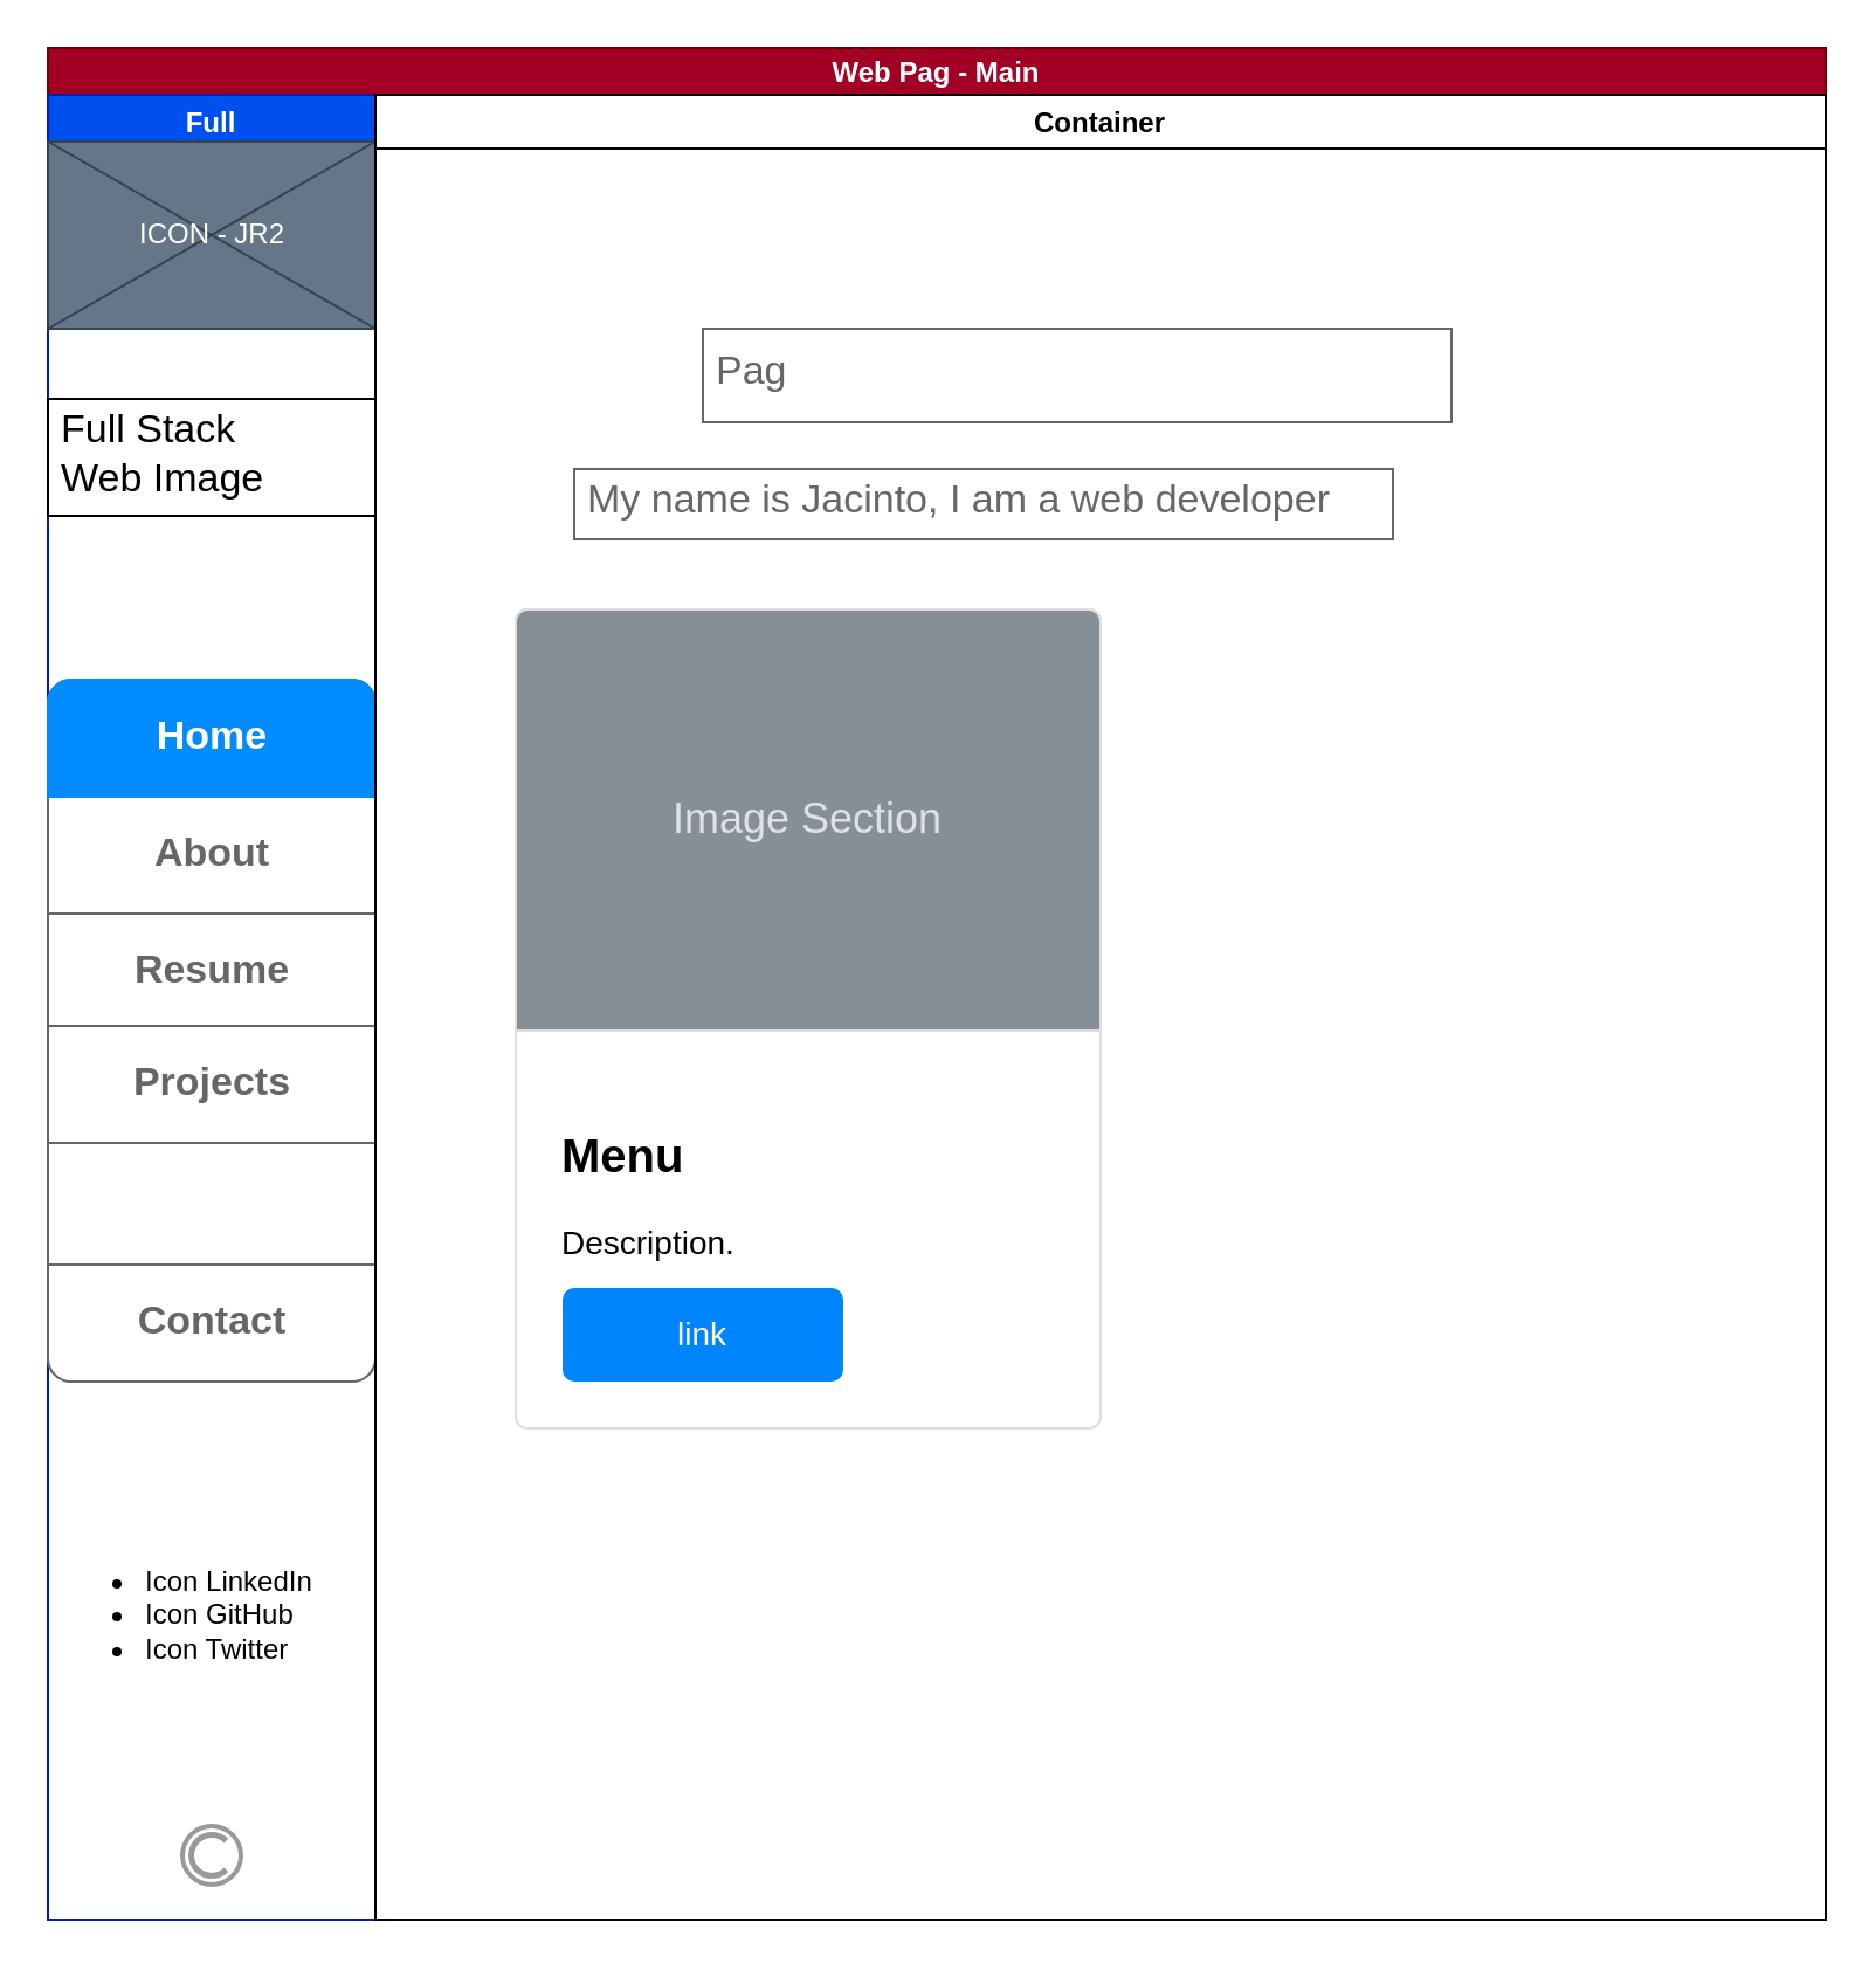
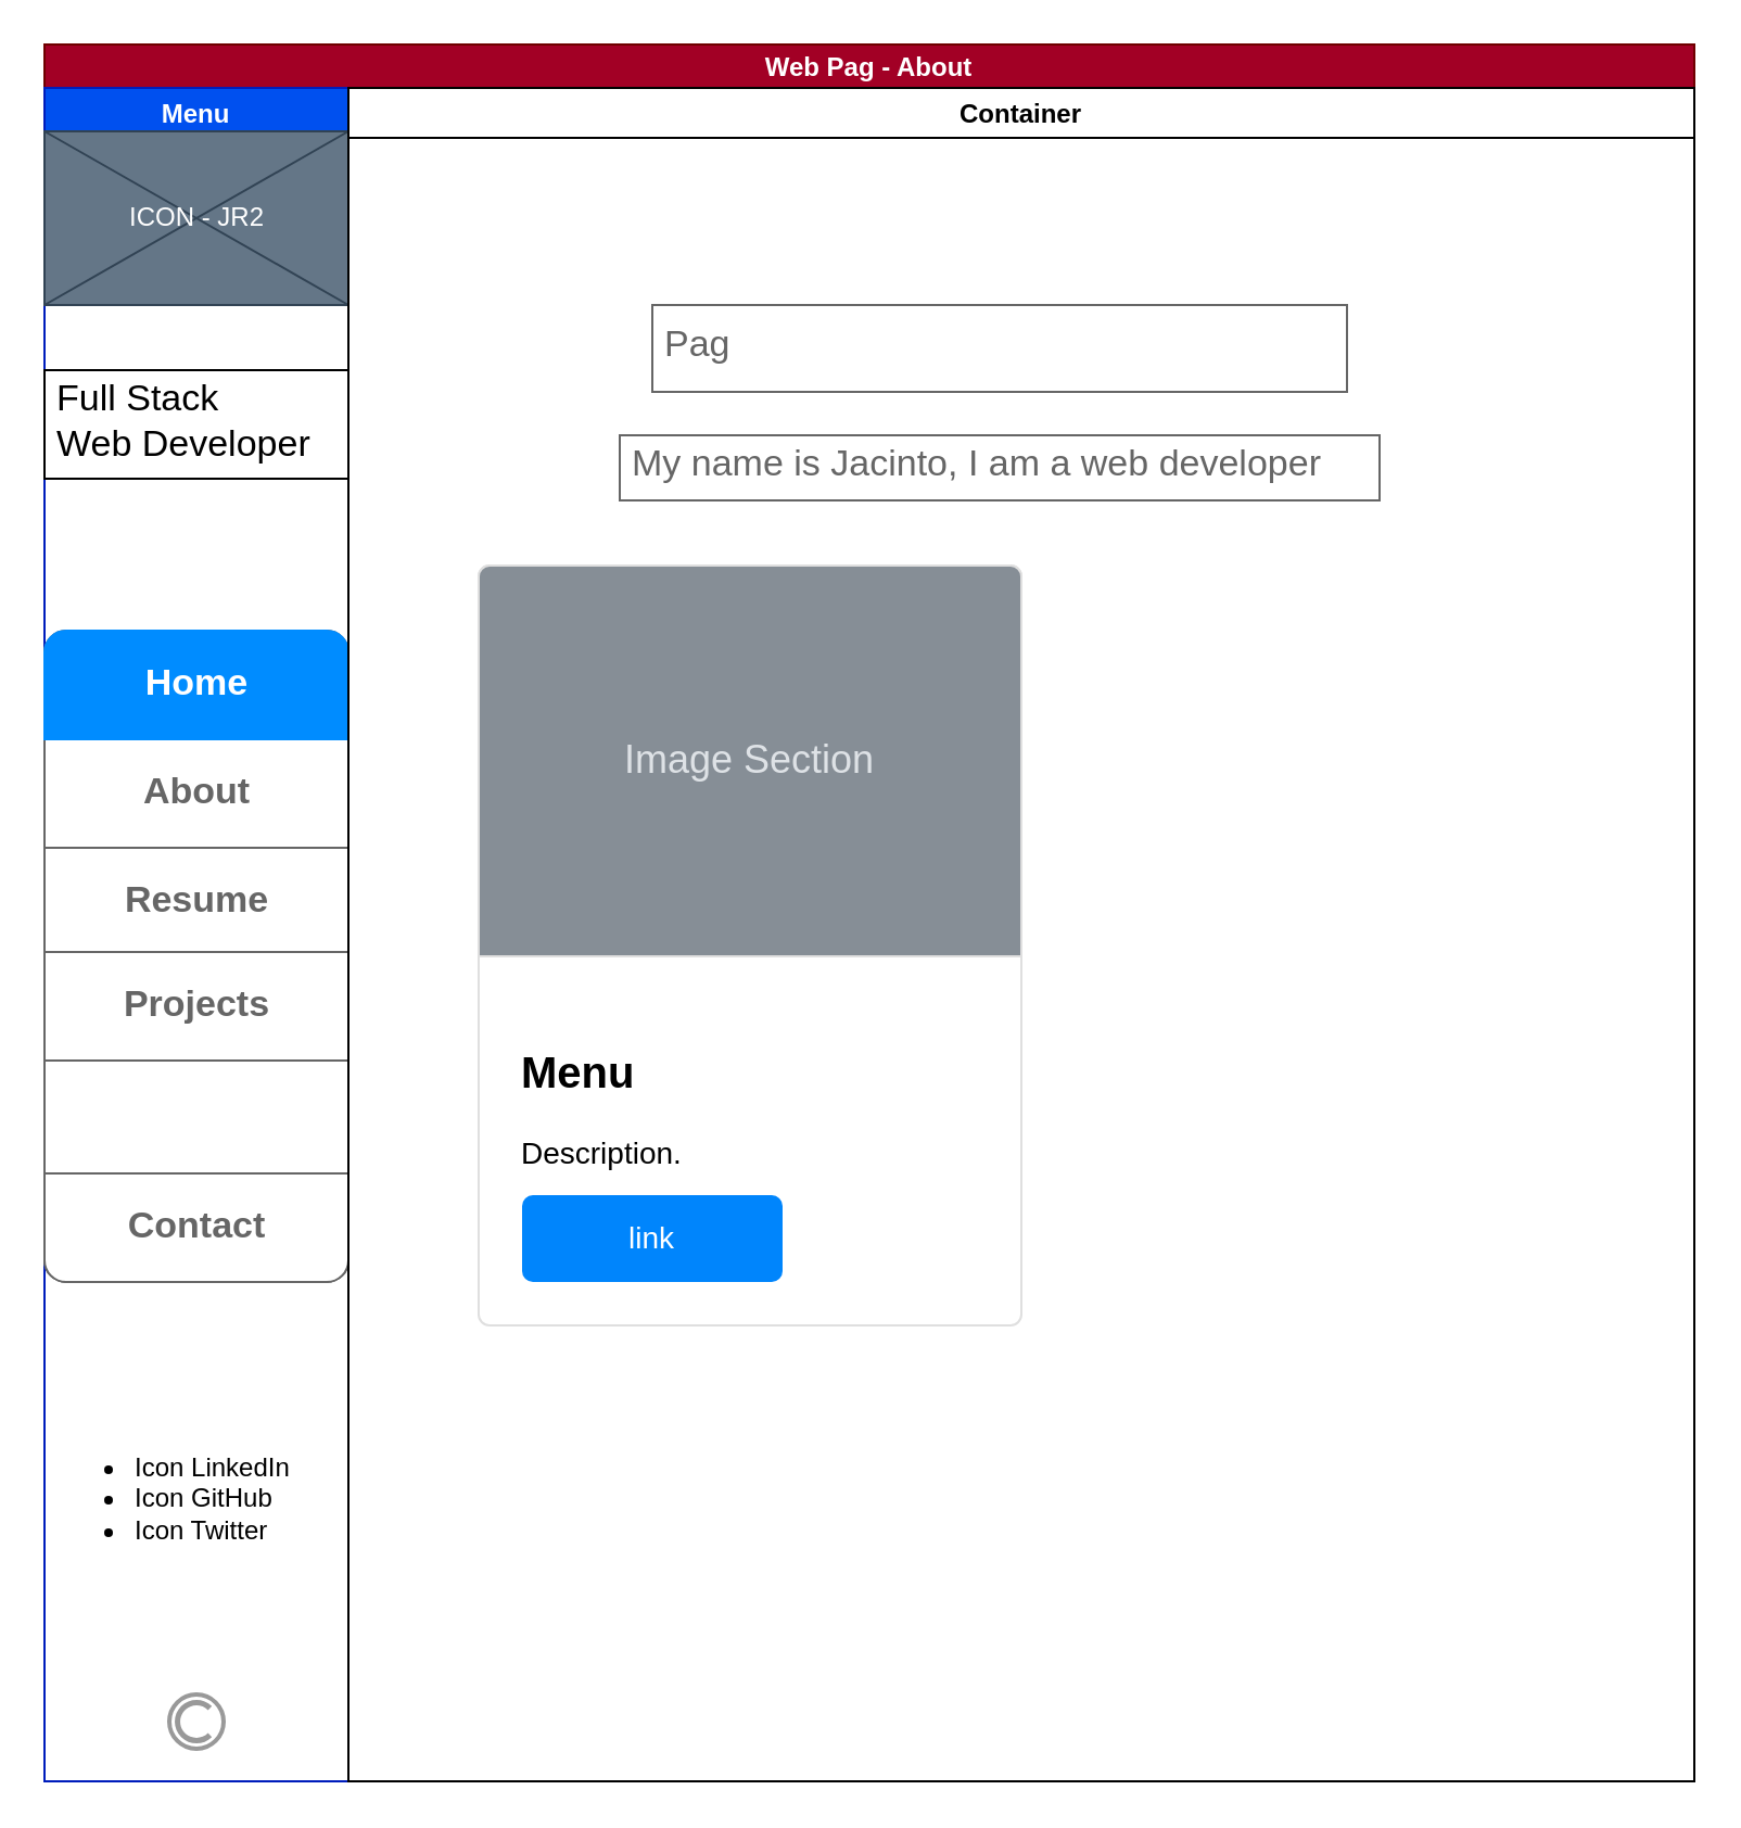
- <mxCell id="2" value="Web Pag - Main" style="swimlane;fillColor=#a20025;strokeColor=#6F0000;fontColor=#ffffff;startSize=20;" parent="1" vertex="1"><mxGeometry x="20" y="20" width="760" height="800" as="geometry" /></mxCell>
+ <mxCell id="2" value="Web Pag - About" style="swimlane;fillColor=#a20025;strokeColor=#6F0000;fontColor=#ffffff;startSize=20;" parent="1" vertex="1"><mxGeometry x="20" y="20" width="760" height="800" as="geometry" /></mxCell>
- <mxCell id="3" value="Full" style="swimlane;fillColor=#0050ef;strokeColor=#001DBC;fontColor=#ffffff;" parent="2" vertex="1"><mxGeometry y="20" width="140" height="780" as="geometry" /></mxCell>
+ <mxCell id="3" value="Menu" style="swimlane;fillColor=#0050ef;strokeColor=#001DBC;fontColor=#ffffff;" parent="2" vertex="1"><mxGeometry y="20" width="140" height="780" as="geometry" /></mxCell>
- <mxCell id="12" value="Full Stack&lt;br&gt;Web Image" style="strokeWidth=1;shadow=0;dashed=0;align=center;html=1;shape=mxgraph.mockup.text.textBox;align=left;fontSize=17;spacingLeft=4;spacingTop=-3;mainText=;" parent="4" vertex="1"><mxGeometry width="140" height="50" as="geometry" /></mxCell>
+ <mxCell id="12" value="Full Stack&lt;br&gt;Web Developer" style="strokeWidth=1;shadow=0;dashed=0;align=center;html=1;shape=mxgraph.mockup.text.textBox;align=left;fontSize=17;spacingLeft=4;spacingTop=-3;mainText=;" parent="4" vertex="1"><mxGeometry width="140" height="50" as="geometry" /></mxCell>
- <mxCell id="17" value="My name is Jacinto, I am a web developer" style="strokeWidth=1;shadow=0;dashed=0;align=center;html=1;shape=mxgraph.mockup.text.textBox;fontColor=#666666;align=left;fontSize=17;spacingLeft=4;spacingTop=-3;strokeColor=#666666;mainText=;labelBackgroundColor=none;gradientColor=none;" vertex="1" parent="15"><mxGeometry x="85" y="160" width="350" height="30" as="geometry" /></mxCell>
+ <mxCell id="17" value="My name is Jacinto, I am a web developer" style="strokeWidth=1;shadow=0;dashed=0;align=center;html=1;shape=mxgraph.mockup.text.textBox;fontColor=#666666;align=left;fontSize=17;spacingLeft=4;spacingTop=-3;strokeColor=#666666;mainText=;labelBackgroundColor=none;gradientColor=none;" vertex="1" parent="15"><mxGeometry x="125" y="160" width="350" height="30" as="geometry" /></mxCell>
